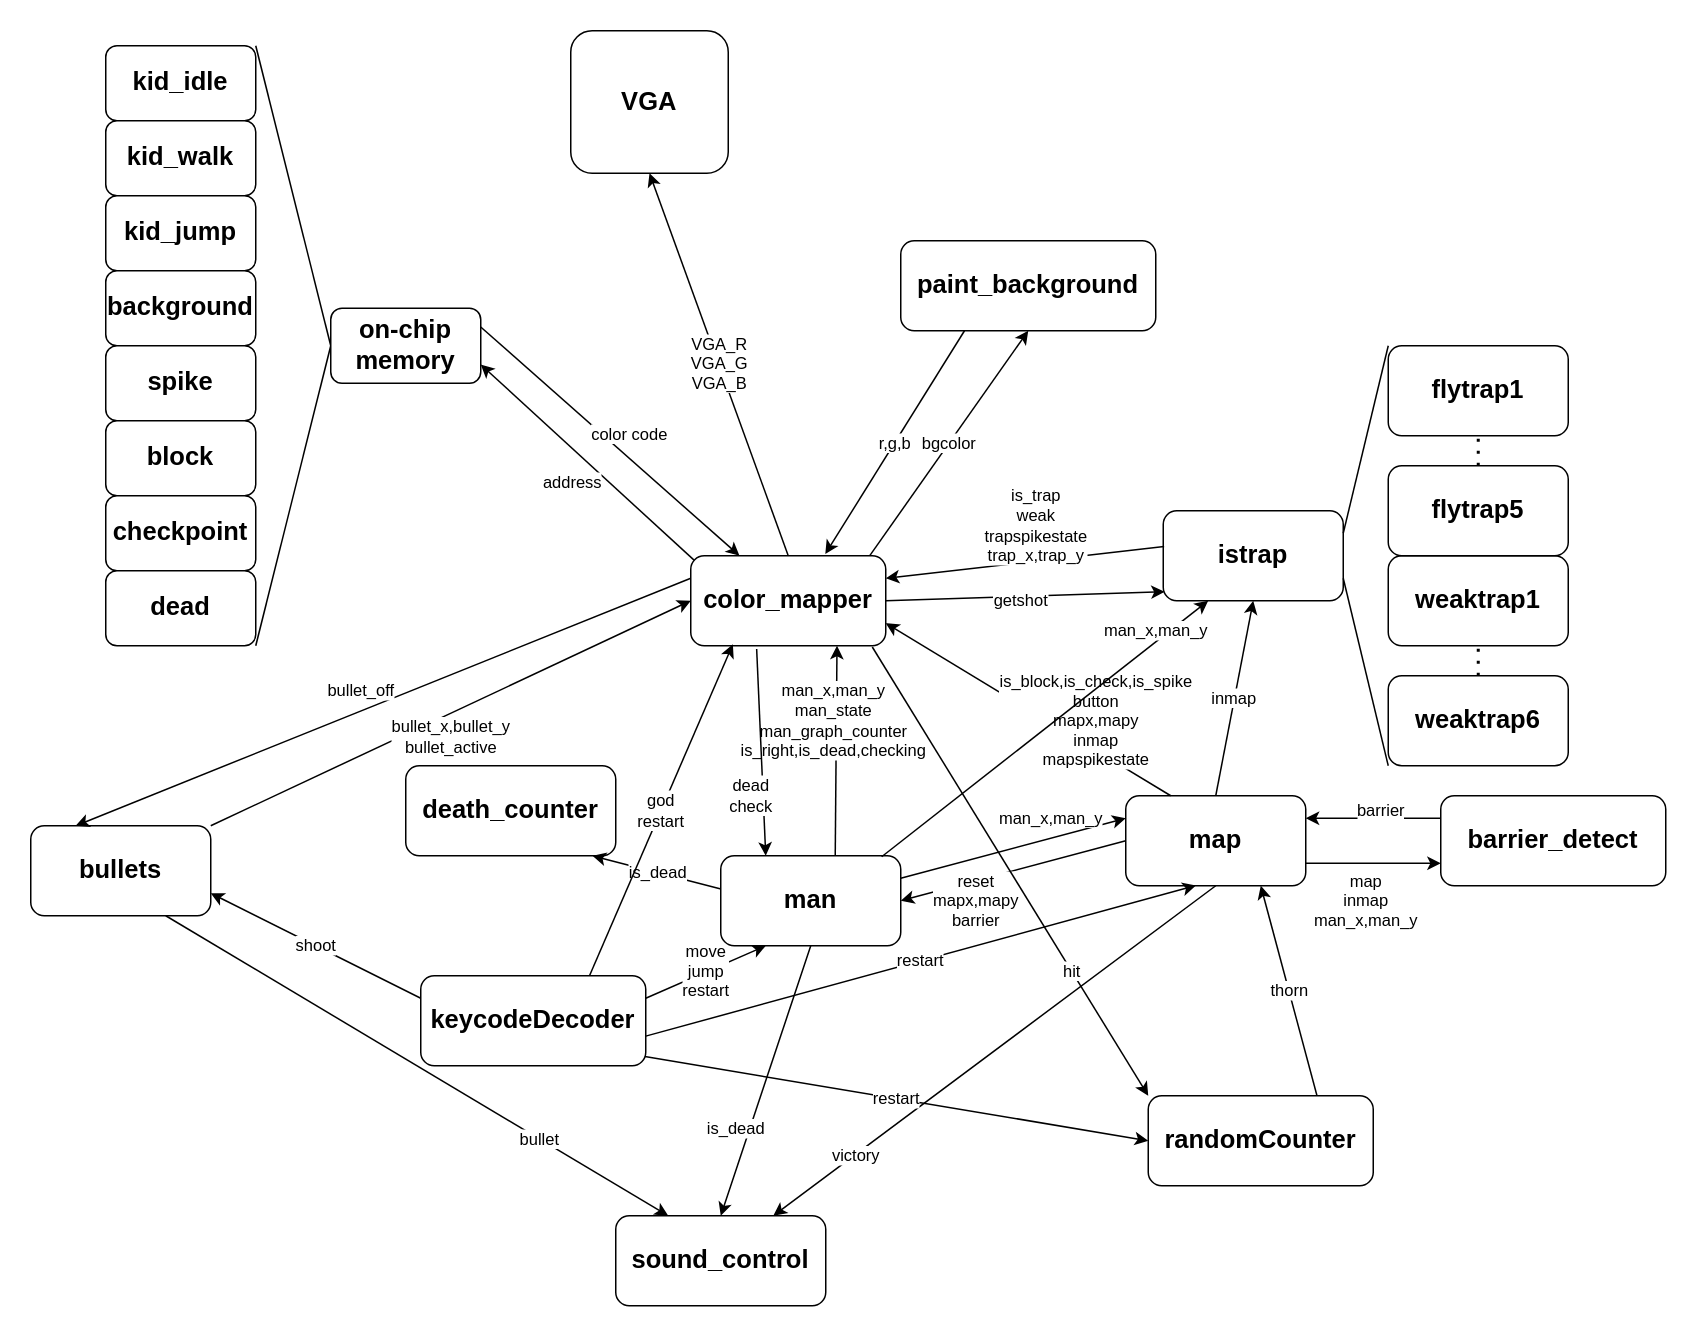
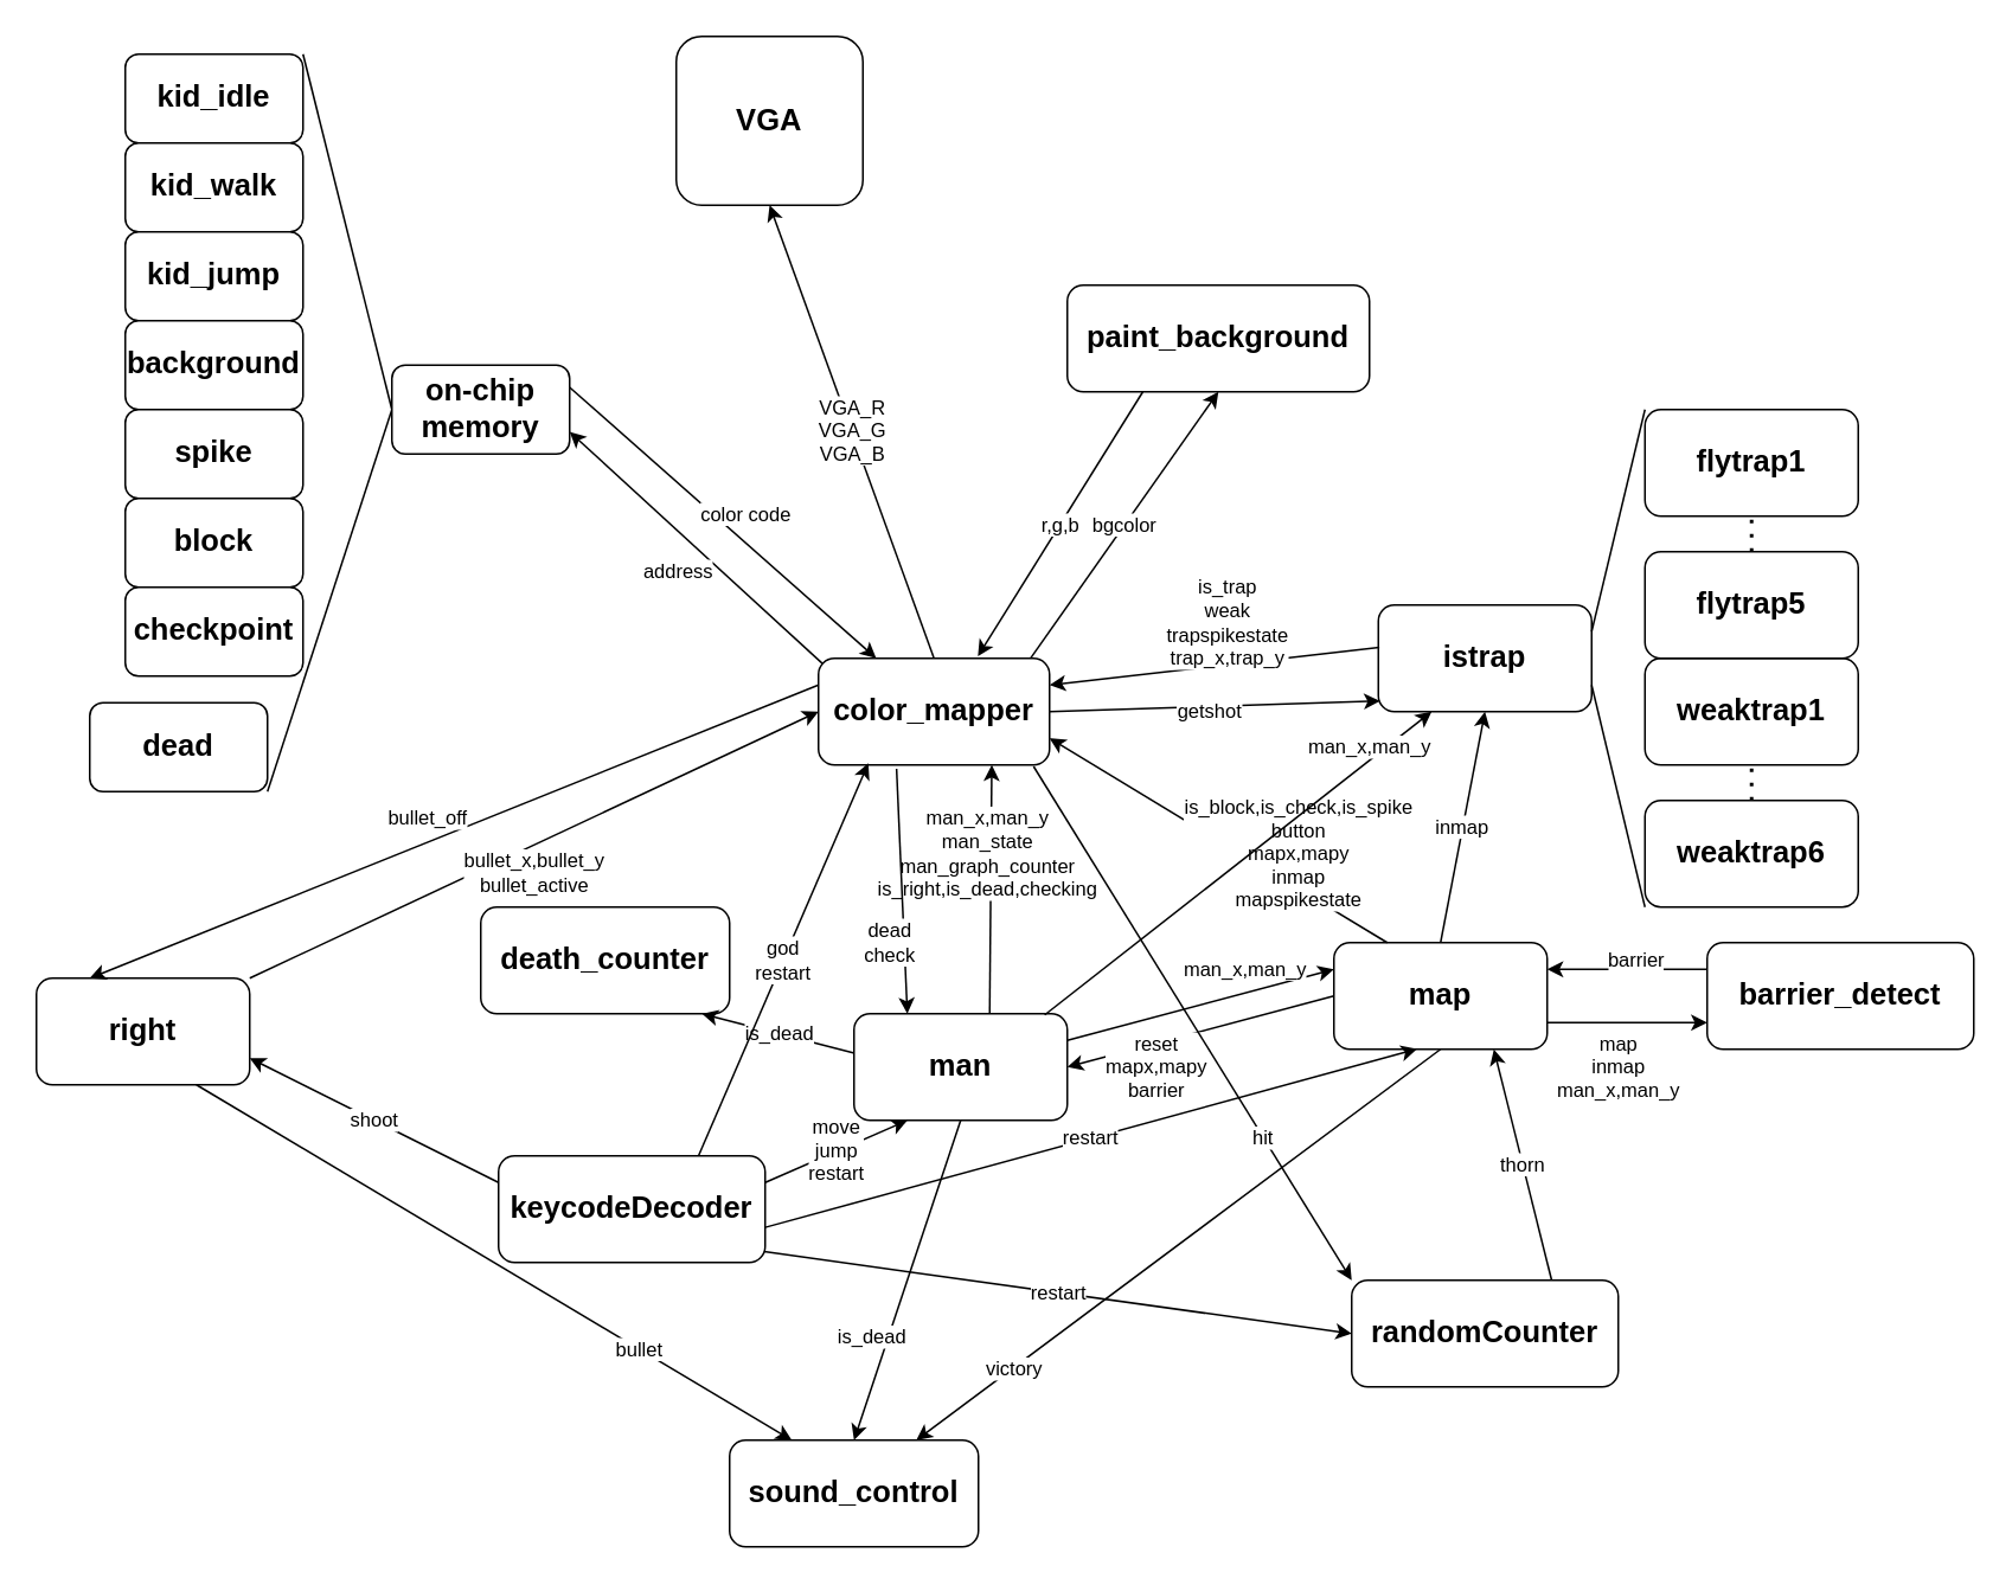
- <mxCell id="16" value="&lt;span style=&quot;font-size: 17px&quot;&gt;&lt;b&gt;dead&lt;/b&gt;&lt;/span&gt;" style="rounded=1;whiteSpace=wrap;html=1;" parent="1" vertex="1"><mxGeometry x="70" y="380" width="100" height="50" as="geometry" /></mxCell>
+ <mxCell id="16" value="&lt;span style=&quot;font-size: 17px&quot;&gt;&lt;b&gt;dead&lt;/b&gt;&lt;/span&gt;" style="rounded=1;whiteSpace=wrap;html=1;" parent="1" vertex="1"><mxGeometry x="50" y="395" width="100" height="50" as="geometry" /></mxCell>
- <mxCell id="7" value="&lt;font style=&quot;font-size: 17px&quot;&gt;&lt;b&gt;bullets&lt;/b&gt;&lt;/font&gt;" style="rounded=1;whiteSpace=wrap;html=1;" parent="1" vertex="1"><mxGeometry x="20" y="550" width="120" height="60" as="geometry" /></mxCell>
+ <mxCell id="7" value="&lt;font style=&quot;font-size: 17px&quot;&gt;&lt;b&gt;right&lt;/b&gt;&lt;/font&gt;" style="rounded=1;whiteSpace=wrap;html=1;" parent="1" vertex="1"><mxGeometry x="20" y="550" width="120" height="60" as="geometry" /></mxCell>
- <mxCell id="49" value="&lt;font style=&quot;font-size: 17px&quot;&gt;&lt;b&gt;randomCounter&lt;/b&gt;&lt;/font&gt;" style="rounded=1;whiteSpace=wrap;html=1;" parent="1" vertex="1"><mxGeometry x="765" y="730" width="150" height="60" as="geometry" /></mxCell>
+ <mxCell id="49" value="&lt;font style=&quot;font-size: 17px&quot;&gt;&lt;b&gt;randomCounter&lt;/b&gt;&lt;/font&gt;" style="rounded=1;whiteSpace=wrap;html=1;" parent="1" vertex="1"><mxGeometry x="760" y="720" width="150" height="60" as="geometry" /></mxCell>
